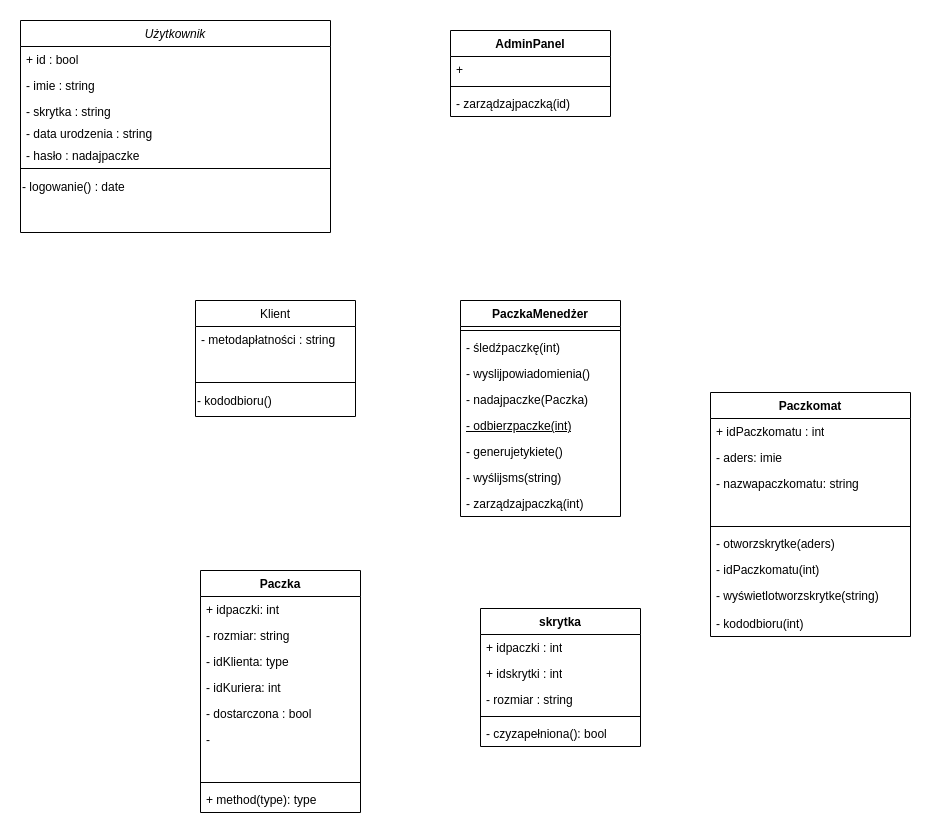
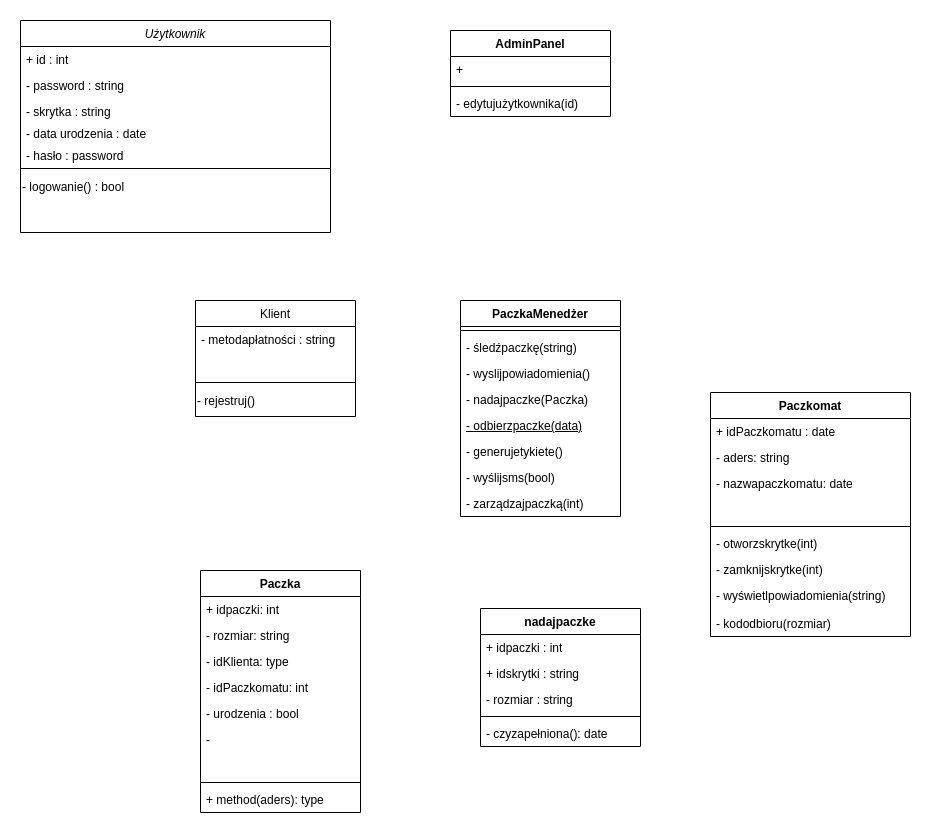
- <mxCell id="8" value="+ id : bool" style="text;align=left;verticalAlign=top;spacingLeft=4;spacingRight=4;overflow=hidden;rotatable=0;points=[[0,0.5],[1,0.5]];portConstraint=eastwest;" vertex="1" parent="7"><mxGeometry y="26" width="310" height="26" as="geometry" /></mxCell>
+ <mxCell id="8" value="+ id : int" style="text;align=left;verticalAlign=top;spacingLeft=4;spacingRight=4;overflow=hidden;rotatable=0;points=[[0,0.5],[1,0.5]];portConstraint=eastwest;" vertex="1" parent="7"><mxGeometry y="26" width="310" height="26" as="geometry" /></mxCell>
- <mxCell id="9" value="- imie : string&#10;" style="text;align=left;verticalAlign=top;spacingLeft=4;spacingRight=4;overflow=hidden;rotatable=0;points=[[0,0.5],[1,0.5]];portConstraint=eastwest;rounded=0;shadow=0;html=0;" vertex="1" parent="7"><mxGeometry y="52" width="310" height="26" as="geometry" /></mxCell>
+ <mxCell id="9" value="- password : string&#10;" style="text;align=left;verticalAlign=top;spacingLeft=4;spacingRight=4;overflow=hidden;rotatable=0;points=[[0,0.5],[1,0.5]];portConstraint=eastwest;rounded=0;shadow=0;html=0;" vertex="1" parent="7"><mxGeometry y="52" width="310" height="26" as="geometry" /></mxCell>
- <mxCell id="54" value="- zarządzajpaczką(id)" style="text;strokeColor=none;fillColor=none;align=left;verticalAlign=top;spacingLeft=4;spacingRight=4;overflow=hidden;rotatable=0;points=[[0,0.5],[1,0.5]];portConstraint=eastwest;whiteSpace=wrap;html=1;" vertex="1" parent="51"><mxGeometry y="60" width="160" height="26" as="geometry" /></mxCell>
+ <mxCell id="54" value="- edytujużytkownika(id)" style="text;strokeColor=none;fillColor=none;align=left;verticalAlign=top;spacingLeft=4;spacingRight=4;overflow=hidden;rotatable=0;points=[[0,0.5],[1,0.5]];portConstraint=eastwest;whiteSpace=wrap;html=1;" vertex="1" parent="51"><mxGeometry y="60" width="160" height="26" as="geometry" /></mxCell>
- <mxCell id="11" value="- data urodzenia : string" style="text;align=left;verticalAlign=top;spacingLeft=4;spacingRight=4;overflow=hidden;rotatable=0;points=[[0,0.5],[1,0.5]];portConstraint=eastwest;rounded=0;shadow=0;html=0;" vertex="1" parent="7"><mxGeometry y="100" width="310" height="22" as="geometry" /></mxCell>
+ <mxCell id="11" value="- data urodzenia : date" style="text;align=left;verticalAlign=top;spacingLeft=4;spacingRight=4;overflow=hidden;rotatable=0;points=[[0,0.5],[1,0.5]];portConstraint=eastwest;rounded=0;shadow=0;html=0;" vertex="1" parent="7"><mxGeometry y="100" width="310" height="22" as="geometry" /></mxCell>
- <mxCell id="12" value="- hasło : nadajpaczke" style="text;align=left;verticalAlign=top;spacingLeft=4;spacingRight=4;overflow=hidden;rotatable=0;points=[[0,0.5],[1,0.5]];portConstraint=eastwest;rounded=0;shadow=0;html=0;" vertex="1" parent="7"><mxGeometry y="122" width="310" height="22" as="geometry" /></mxCell>
+ <mxCell id="12" value="- hasło : password" style="text;align=left;verticalAlign=top;spacingLeft=4;spacingRight=4;overflow=hidden;rotatable=0;points=[[0,0.5],[1,0.5]];portConstraint=eastwest;rounded=0;shadow=0;html=0;" vertex="1" parent="7"><mxGeometry y="122" width="310" height="22" as="geometry" /></mxCell>
- <mxCell id="14" value="- logowanie() : date" style="text;html=1;align=left;verticalAlign=middle;resizable=0;points=[];autosize=1;strokeColor=none;fillColor=none;" vertex="1" parent="7"><mxGeometry y="152" width="310" height="30" as="geometry" /></mxCell>
+ <mxCell id="14" value="- logowanie() : bool" style="text;html=1;align=left;verticalAlign=middle;resizable=0;points=[];autosize=1;strokeColor=none;fillColor=none;" vertex="1" parent="7"><mxGeometry y="152" width="310" height="30" as="geometry" /></mxCell>
- <mxCell id="28" value="- śledźpaczkę(int)&amp;nbsp;" style="text;strokeColor=none;fillColor=none;align=left;verticalAlign=top;spacingLeft=4;spacingRight=4;overflow=hidden;rotatable=0;points=[[0,0.5],[1,0.5]];portConstraint=eastwest;whiteSpace=wrap;html=1;" vertex="1" parent="26"><mxGeometry y="34" width="160" height="26" as="geometry" /></mxCell>
+ <mxCell id="28" value="- śledźpaczkę(string)&amp;nbsp;" style="text;strokeColor=none;fillColor=none;align=left;verticalAlign=top;spacingLeft=4;spacingRight=4;overflow=hidden;rotatable=0;points=[[0,0.5],[1,0.5]];portConstraint=eastwest;whiteSpace=wrap;html=1;" vertex="1" parent="26"><mxGeometry y="34" width="160" height="26" as="geometry" /></mxCell>
- <mxCell id="6" value="- kododbioru()" style="text;html=1;align=left;verticalAlign=middle;resizable=0;points=[];autosize=1;strokeColor=none;fillColor=none;" vertex="1" parent="2"><mxGeometry y="86" width="160" height="30" as="geometry" /></mxCell>
+ <mxCell id="6" value="- rejestruj()" style="text;html=1;align=left;verticalAlign=middle;resizable=0;points=[];autosize=1;strokeColor=none;fillColor=none;" vertex="1" parent="2"><mxGeometry y="86" width="160" height="30" as="geometry" /></mxCell>
- <mxCell id="31" value="&lt;span style=&quot;text-wrap-mode: nowrap; text-decoration-line: underline;&quot;&gt;- odbierzpaczke(int)&lt;/span&gt;" style="text;strokeColor=none;fillColor=none;align=left;verticalAlign=top;spacingLeft=4;spacingRight=4;overflow=hidden;rotatable=0;points=[[0,0.5],[1,0.5]];portConstraint=eastwest;whiteSpace=wrap;html=1;" vertex="1" parent="26"><mxGeometry y="112" width="160" height="26" as="geometry" /></mxCell>
+ <mxCell id="31" value="&lt;span style=&quot;text-wrap-mode: nowrap; text-decoration-line: underline;&quot;&gt;- odbierzpaczke(data)&lt;/span&gt;" style="text;strokeColor=none;fillColor=none;align=left;verticalAlign=top;spacingLeft=4;spacingRight=4;overflow=hidden;rotatable=0;points=[[0,0.5],[1,0.5]];portConstraint=eastwest;whiteSpace=wrap;html=1;" vertex="1" parent="26"><mxGeometry y="112" width="160" height="26" as="geometry" /></mxCell>
- <mxCell id="36" value="+ idPaczkomatu : int" style="text;strokeColor=none;fillColor=none;align=left;verticalAlign=top;spacingLeft=4;spacingRight=4;overflow=hidden;rotatable=0;points=[[0,0.5],[1,0.5]];portConstraint=eastwest;whiteSpace=wrap;html=1;" vertex="1" parent="35"><mxGeometry y="26" width="200" height="26" as="geometry" /></mxCell>
+ <mxCell id="36" value="+ idPaczkomatu : date" style="text;strokeColor=none;fillColor=none;align=left;verticalAlign=top;spacingLeft=4;spacingRight=4;overflow=hidden;rotatable=0;points=[[0,0.5],[1,0.5]];portConstraint=eastwest;whiteSpace=wrap;html=1;" vertex="1" parent="35"><mxGeometry y="26" width="200" height="26" as="geometry" /></mxCell>
- <mxCell id="37" value="- aders: imie" style="text;strokeColor=none;fillColor=none;align=left;verticalAlign=top;spacingLeft=4;spacingRight=4;overflow=hidden;rotatable=0;points=[[0,0.5],[1,0.5]];portConstraint=eastwest;whiteSpace=wrap;html=1;" vertex="1" parent="35"><mxGeometry y="52" width="200" height="26" as="geometry" /></mxCell>
+ <mxCell id="37" value="- aders: string" style="text;strokeColor=none;fillColor=none;align=left;verticalAlign=top;spacingLeft=4;spacingRight=4;overflow=hidden;rotatable=0;points=[[0,0.5],[1,0.5]];portConstraint=eastwest;whiteSpace=wrap;html=1;" vertex="1" parent="35"><mxGeometry y="52" width="200" height="26" as="geometry" /></mxCell>
- <mxCell id="33" value="- wyślijsms(string)" style="text;strokeColor=none;fillColor=none;align=left;verticalAlign=top;spacingLeft=4;spacingRight=4;overflow=hidden;rotatable=0;points=[[0,0.5],[1,0.5]];portConstraint=eastwest;whiteSpace=wrap;html=1;" vertex="1" parent="26"><mxGeometry y="164" width="160" height="26" as="geometry" /></mxCell>
+ <mxCell id="33" value="- wyślijsms(bool)" style="text;strokeColor=none;fillColor=none;align=left;verticalAlign=top;spacingLeft=4;spacingRight=4;overflow=hidden;rotatable=0;points=[[0,0.5],[1,0.5]];portConstraint=eastwest;whiteSpace=wrap;html=1;" vertex="1" parent="26"><mxGeometry y="164" width="160" height="26" as="geometry" /></mxCell>
- <mxCell id="38" value="- nazwapaczkomatu: string" style="text;strokeColor=none;fillColor=none;align=left;verticalAlign=top;spacingLeft=4;spacingRight=4;overflow=hidden;rotatable=0;points=[[0,0.5],[1,0.5]];portConstraint=eastwest;whiteSpace=wrap;html=1;" vertex="1" parent="35"><mxGeometry y="78" width="200" height="26" as="geometry" /></mxCell>
+ <mxCell id="38" value="- nazwapaczkomatu: date" style="text;strokeColor=none;fillColor=none;align=left;verticalAlign=top;spacingLeft=4;spacingRight=4;overflow=hidden;rotatable=0;points=[[0,0.5],[1,0.5]];portConstraint=eastwest;whiteSpace=wrap;html=1;" vertex="1" parent="35"><mxGeometry y="78" width="200" height="26" as="geometry" /></mxCell>
- <mxCell id="41" value="- otworzskrytke(aders)" style="text;strokeColor=none;fillColor=none;align=left;verticalAlign=top;spacingLeft=4;spacingRight=4;overflow=hidden;rotatable=0;points=[[0,0.5],[1,0.5]];portConstraint=eastwest;whiteSpace=wrap;html=1;" vertex="1" parent="35"><mxGeometry y="138" width="200" height="26" as="geometry" /></mxCell>
+ <mxCell id="41" value="- otworzskrytke(int)" style="text;strokeColor=none;fillColor=none;align=left;verticalAlign=top;spacingLeft=4;spacingRight=4;overflow=hidden;rotatable=0;points=[[0,0.5],[1,0.5]];portConstraint=eastwest;whiteSpace=wrap;html=1;" vertex="1" parent="35"><mxGeometry y="138" width="200" height="26" as="geometry" /></mxCell>
- <mxCell id="42" value="- idPaczkomatu(int)" style="text;strokeColor=none;fillColor=none;align=left;verticalAlign=top;spacingLeft=4;spacingRight=4;overflow=hidden;rotatable=0;points=[[0,0.5],[1,0.5]];portConstraint=eastwest;whiteSpace=wrap;html=1;" vertex="1" parent="35"><mxGeometry y="164" width="200" height="26" as="geometry" /></mxCell>
+ <mxCell id="42" value="- zamknijskrytke(int)" style="text;strokeColor=none;fillColor=none;align=left;verticalAlign=top;spacingLeft=4;spacingRight=4;overflow=hidden;rotatable=0;points=[[0,0.5],[1,0.5]];portConstraint=eastwest;whiteSpace=wrap;html=1;" vertex="1" parent="35"><mxGeometry y="164" width="200" height="26" as="geometry" /></mxCell>
- <mxCell id="43" value="- wyświetl&lt;span style=&quot;background-color: transparent; color: light-dark(rgb(0, 0, 0), rgb(255, 255, 255));&quot;&gt;otworzskrytke(string)&lt;/span&gt;" style="text;strokeColor=none;fillColor=none;align=left;verticalAlign=top;spacingLeft=4;spacingRight=4;overflow=hidden;rotatable=0;points=[[0,0.5],[1,0.5]];portConstraint=eastwest;whiteSpace=wrap;html=1;" vertex="1" parent="35"><mxGeometry y="190" width="200" height="28" as="geometry" /></mxCell>
+ <mxCell id="43" value="- wyświetl&lt;span style=&quot;background-color: transparent; color: light-dark(rgb(0, 0, 0), rgb(255, 255, 255));&quot;&gt;powiadomienia(string)&lt;/span&gt;" style="text;strokeColor=none;fillColor=none;align=left;verticalAlign=top;spacingLeft=4;spacingRight=4;overflow=hidden;rotatable=0;points=[[0,0.5],[1,0.5]];portConstraint=eastwest;whiteSpace=wrap;html=1;" vertex="1" parent="35"><mxGeometry y="190" width="200" height="28" as="geometry" /></mxCell>
- <mxCell id="45" value="skrytka" style="swimlane;fontStyle=1;align=center;verticalAlign=top;childLayout=stackLayout;horizontal=1;startSize=26;horizontalStack=0;resizeParent=1;resizeParentMax=0;resizeLast=0;collapsible=1;marginBottom=0;whiteSpace=wrap;html=1;" vertex="1" parent="1"><mxGeometry x="480" y="608" width="160" height="138" as="geometry" /></mxCell>
+ <mxCell id="45" value="nadajpaczke" style="swimlane;fontStyle=1;align=center;verticalAlign=top;childLayout=stackLayout;horizontal=1;startSize=26;horizontalStack=0;resizeParent=1;resizeParentMax=0;resizeLast=0;collapsible=1;marginBottom=0;whiteSpace=wrap;html=1;" vertex="1" parent="1"><mxGeometry x="480" y="608" width="160" height="138" as="geometry" /></mxCell>
- <mxCell id="44" value="- kododbioru(int)" style="text;strokeColor=none;fillColor=none;align=left;verticalAlign=top;spacingLeft=4;spacingRight=4;overflow=hidden;rotatable=0;points=[[0,0.5],[1,0.5]];portConstraint=eastwest;whiteSpace=wrap;html=1;" vertex="1" parent="35"><mxGeometry y="218" width="200" height="26" as="geometry" /></mxCell>
+ <mxCell id="44" value="- kododbioru(rozmiar)" style="text;strokeColor=none;fillColor=none;align=left;verticalAlign=top;spacingLeft=4;spacingRight=4;overflow=hidden;rotatable=0;points=[[0,0.5],[1,0.5]];portConstraint=eastwest;whiteSpace=wrap;html=1;" vertex="1" parent="35"><mxGeometry y="218" width="200" height="26" as="geometry" /></mxCell>
- <mxCell id="47" value="+ idskrytki : int" style="text;strokeColor=none;fillColor=none;align=left;verticalAlign=top;spacingLeft=4;spacingRight=4;overflow=hidden;rotatable=0;points=[[0,0.5],[1,0.5]];portConstraint=eastwest;whiteSpace=wrap;html=1;" vertex="1" parent="45"><mxGeometry y="52" width="160" height="26" as="geometry" /></mxCell>
+ <mxCell id="47" value="+ idskrytki : string" style="text;strokeColor=none;fillColor=none;align=left;verticalAlign=top;spacingLeft=4;spacingRight=4;overflow=hidden;rotatable=0;points=[[0,0.5],[1,0.5]];portConstraint=eastwest;whiteSpace=wrap;html=1;" vertex="1" parent="45"><mxGeometry y="52" width="160" height="26" as="geometry" /></mxCell>
- <mxCell id="20" value="- idKuriera: int" style="text;strokeColor=none;fillColor=none;align=left;verticalAlign=top;spacingLeft=4;spacingRight=4;overflow=hidden;rotatable=0;points=[[0,0.5],[1,0.5]];portConstraint=eastwest;whiteSpace=wrap;html=1;" vertex="1" parent="16"><mxGeometry y="104" width="160" height="26" as="geometry" /></mxCell>
+ <mxCell id="20" value="- idPaczkomatu: int" style="text;strokeColor=none;fillColor=none;align=left;verticalAlign=top;spacingLeft=4;spacingRight=4;overflow=hidden;rotatable=0;points=[[0,0.5],[1,0.5]];portConstraint=eastwest;whiteSpace=wrap;html=1;" vertex="1" parent="16"><mxGeometry y="104" width="160" height="26" as="geometry" /></mxCell>
- <mxCell id="21" value="- dostarczona : bool" style="text;strokeColor=none;fillColor=none;align=left;verticalAlign=top;spacingLeft=4;spacingRight=4;overflow=hidden;rotatable=0;points=[[0,0.5],[1,0.5]];portConstraint=eastwest;whiteSpace=wrap;html=1;" vertex="1" parent="16"><mxGeometry y="130" width="160" height="26" as="geometry" /></mxCell>
+ <mxCell id="21" value="- urodzenia : bool" style="text;strokeColor=none;fillColor=none;align=left;verticalAlign=top;spacingLeft=4;spacingRight=4;overflow=hidden;rotatable=0;points=[[0,0.5],[1,0.5]];portConstraint=eastwest;whiteSpace=wrap;html=1;" vertex="1" parent="16"><mxGeometry y="130" width="160" height="26" as="geometry" /></mxCell>
- <mxCell id="50" value="- czyzapełniona(): bool" style="text;strokeColor=none;fillColor=none;align=left;verticalAlign=top;spacingLeft=4;spacingRight=4;overflow=hidden;rotatable=0;points=[[0,0.5],[1,0.5]];portConstraint=eastwest;whiteSpace=wrap;html=1;" vertex="1" parent="45"><mxGeometry y="112" width="160" height="26" as="geometry" /></mxCell>
+ <mxCell id="50" value="- czyzapełniona(): date" style="text;strokeColor=none;fillColor=none;align=left;verticalAlign=top;spacingLeft=4;spacingRight=4;overflow=hidden;rotatable=0;points=[[0,0.5],[1,0.5]];portConstraint=eastwest;whiteSpace=wrap;html=1;" vertex="1" parent="45"><mxGeometry y="112" width="160" height="26" as="geometry" /></mxCell>
- <mxCell id="25" value="+ method(type): type" style="text;strokeColor=none;fillColor=none;align=left;verticalAlign=top;spacingLeft=4;spacingRight=4;overflow=hidden;rotatable=0;points=[[0,0.5],[1,0.5]];portConstraint=eastwest;whiteSpace=wrap;html=1;" vertex="1" parent="16"><mxGeometry y="216" width="160" height="26" as="geometry" /></mxCell>
+ <mxCell id="25" value="+ method(aders): type" style="text;strokeColor=none;fillColor=none;align=left;verticalAlign=top;spacingLeft=4;spacingRight=4;overflow=hidden;rotatable=0;points=[[0,0.5],[1,0.5]];portConstraint=eastwest;whiteSpace=wrap;html=1;" vertex="1" parent="16"><mxGeometry y="216" width="160" height="26" as="geometry" /></mxCell>
